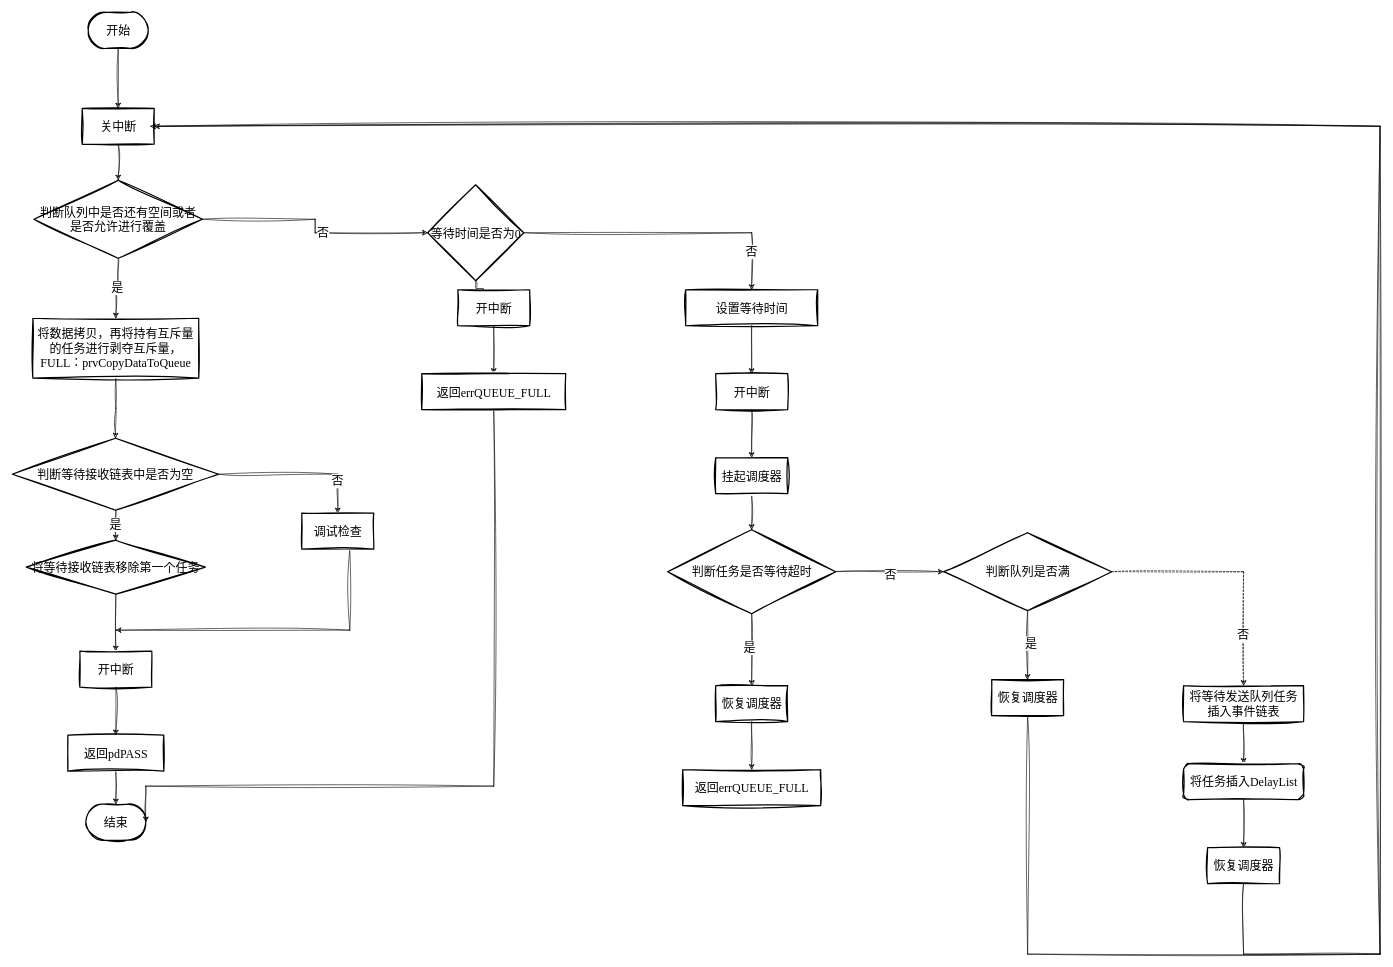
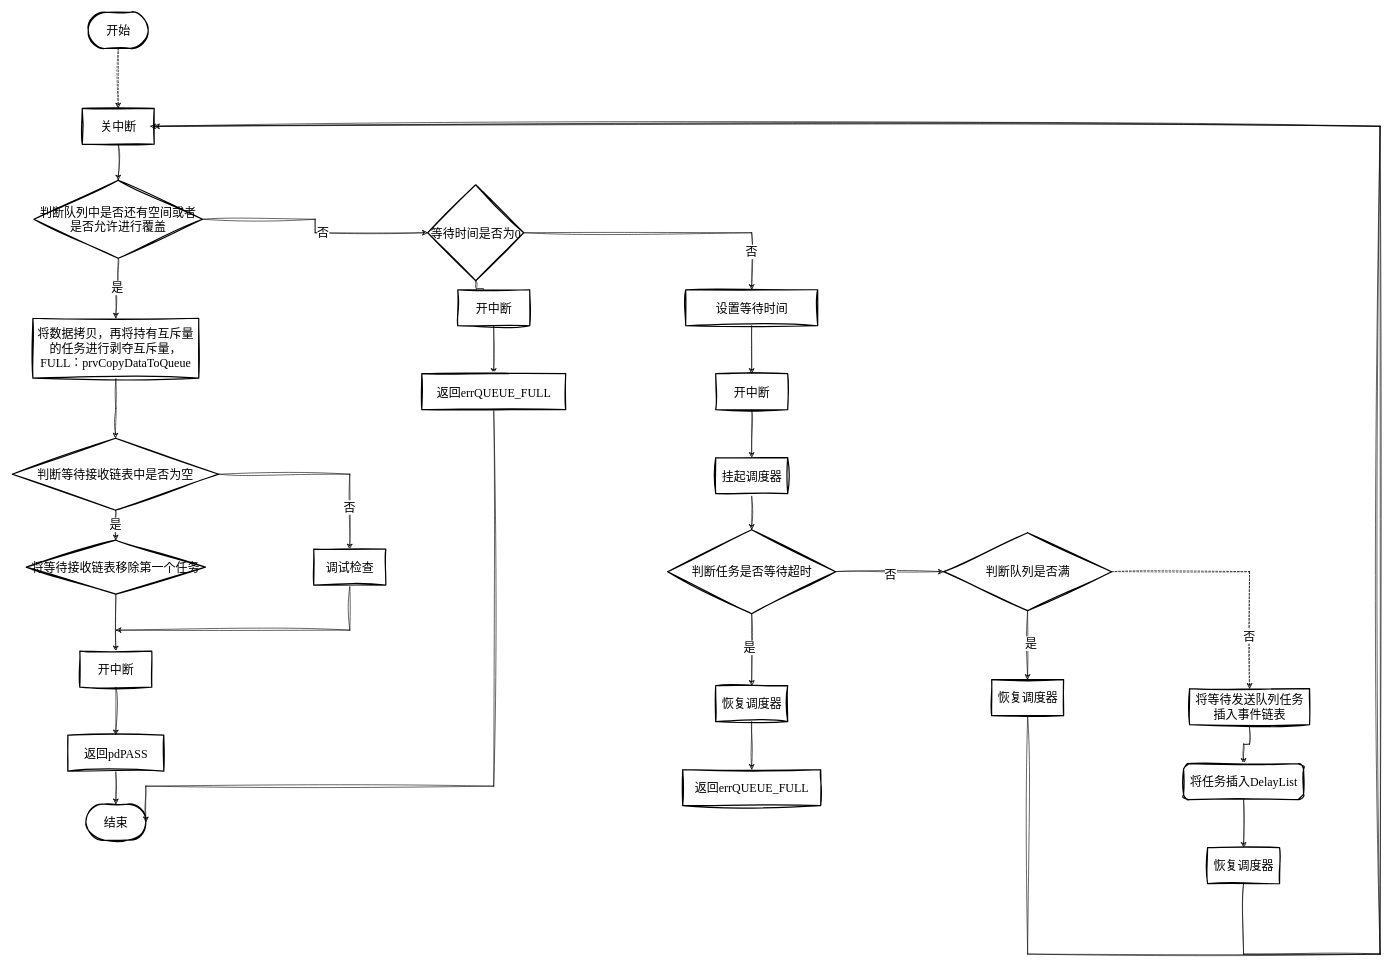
- <mxCell id="7" value="" style="edgeStyle=orthogonalEdgeStyle;rounded=0;sketch=1;hachureGap=4;jiggle=2;curveFitting=1;orthogonalLoop=1;jettySize=auto;html=1;fontFamily=Architects Daughter;fontSource=https%3A%2F%2Ffonts.googleapis.com%2Fcss%3Ffamily%3DArchitects%2BDaughter;fontSize=16;" edge="1" parent="1" source="8" target="10"><mxGeometry relative="1" as="geometry" /></mxCell>
+ <mxCell id="7" value="" style="edgeStyle=orthogonalEdgeStyle;rounded=0;sketch=1;hachureGap=4;jiggle=2;curveFitting=1;orthogonalLoop=1;jettySize=auto;html=1;fontFamily=Architects Daughter;fontSource=https%3A%2F%2Ffonts.googleapis.com%2Fcss%3Ffamily%3DArchitects%2BDaughter;fontSize=16;dashed=1;" edge="1" parent="1" source="8" target="10"><mxGeometry relative="1" as="geometry" /></mxCell>
- <mxCell id="26" value="调试检查" style="whiteSpace=wrap;html=1;fontSize=20;fontFamily=Architects Daughter;strokeWidth=2;hachureGap=4;fontSource=https%3A%2F%2Ffonts.googleapis.com%2Fcss%3Ffamily%3DArchitects%2BDaughter;sketch=1;curveFitting=1;jiggle=2;" vertex="1" parent="1"><mxGeometry x="502.5" y="855" width="120" height="60" as="geometry" /></mxCell>
+ <mxCell id="26" value="调试检查" style="whiteSpace=wrap;html=1;fontSize=20;fontFamily=Architects Daughter;strokeWidth=2;hachureGap=4;fontSource=https%3A%2F%2Ffonts.googleapis.com%2Fcss%3Ffamily%3DArchitects%2BDaughter;sketch=1;curveFitting=1;jiggle=2;" vertex="1" parent="1"><mxGeometry x="522.5" y="915" width="120" height="60" as="geometry" /></mxCell>
- <mxCell id="58" value="将等待发送队列任务插入事件链表" style="whiteSpace=wrap;html=1;fontSize=20;fontFamily=Architects Daughter;strokeWidth=2;fontSource=https%3A%2F%2Ffonts.googleapis.com%2Fcss%3Ffamily%3DArchitects%2BDaughter;hachureGap=4;sketch=1;curveFitting=1;jiggle=2;" vertex="1" parent="1"><mxGeometry x="1972.5" y="1142.5" width="200" height="60" as="geometry" /></mxCell>
+ <mxCell id="58" value="将等待发送队列任务插入事件链表" style="whiteSpace=wrap;html=1;fontSize=20;fontFamily=Architects Daughter;strokeWidth=2;fontSource=https%3A%2F%2Ffonts.googleapis.com%2Fcss%3Ffamily%3DArchitects%2BDaughter;hachureGap=4;sketch=1;curveFitting=1;jiggle=2;" vertex="1" parent="1"><mxGeometry x="1982.5" y="1147.5" width="200" height="60" as="geometry" /></mxCell>
